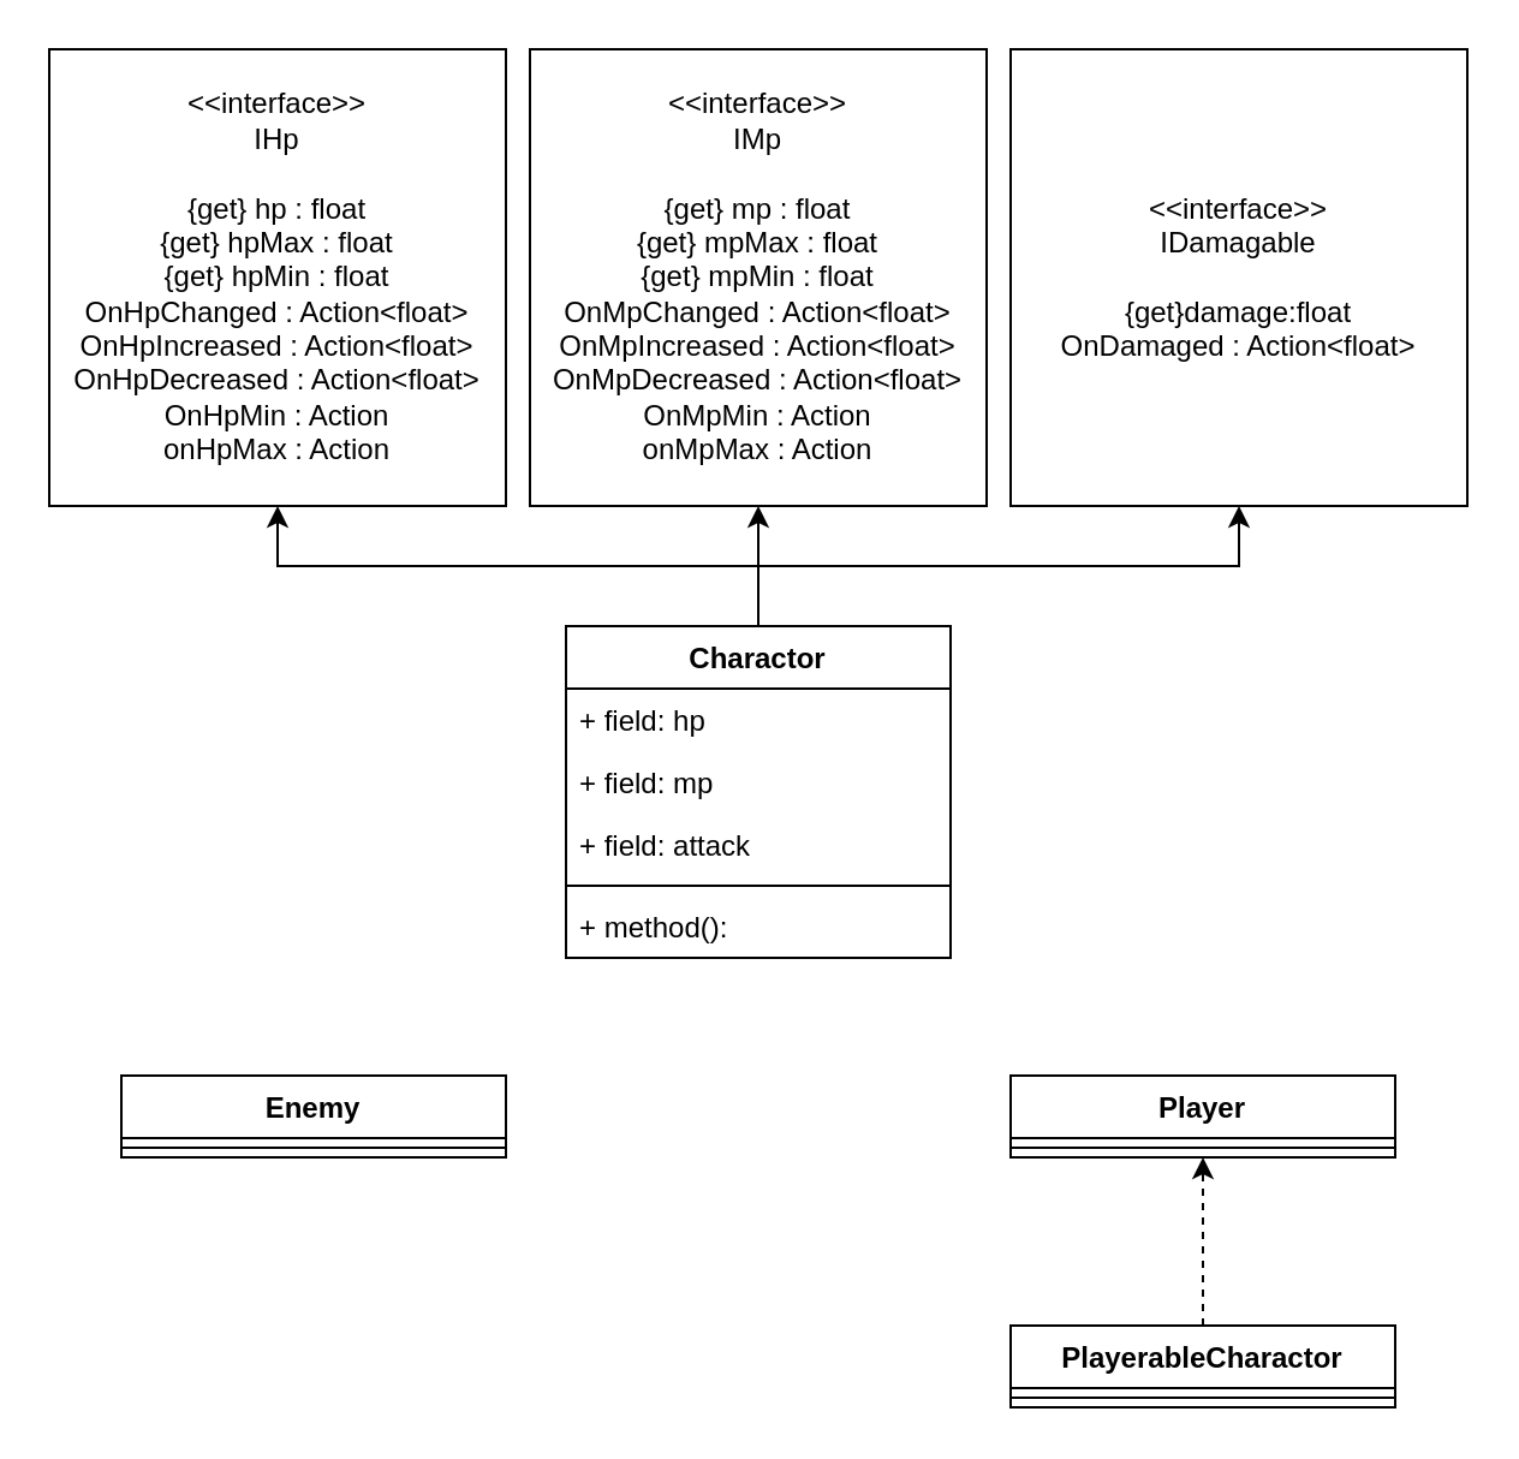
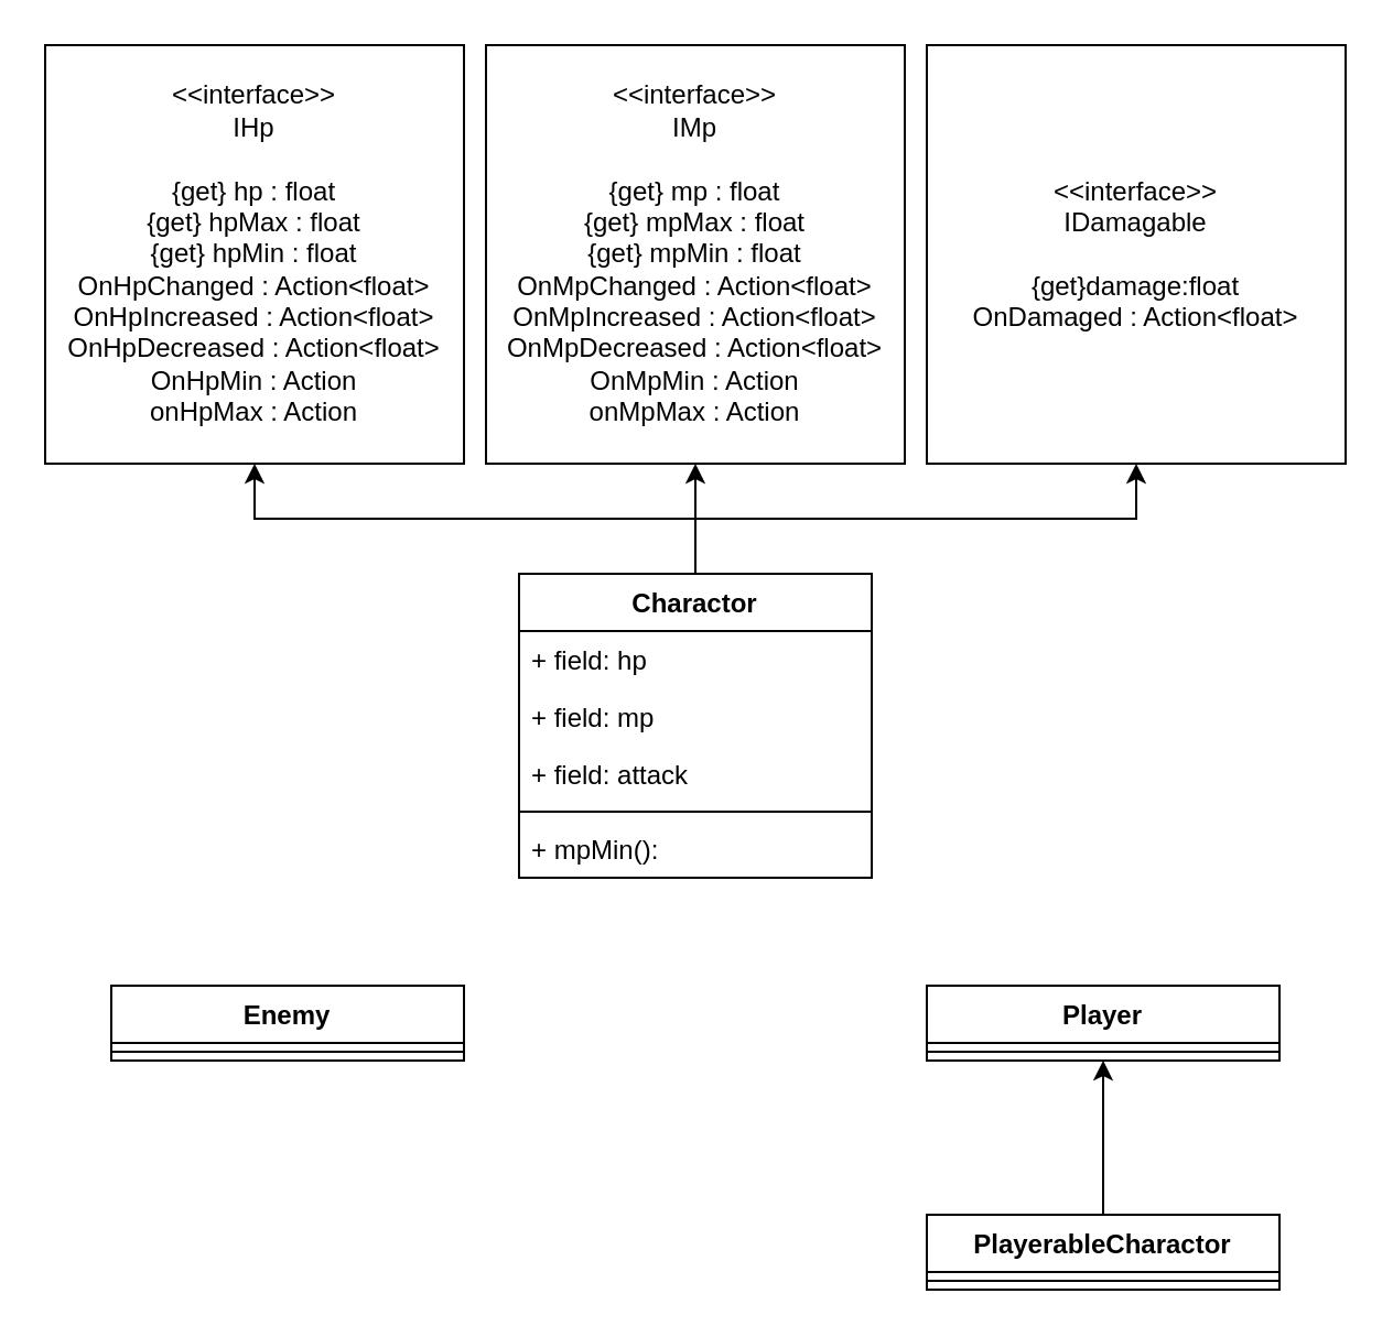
- <mxCell id="10" value="+ method():&amp;nbsp;" style="text;strokeColor=none;fillColor=none;align=left;verticalAlign=top;spacingLeft=4;spacingRight=4;overflow=hidden;rotatable=0;points=[[0,0.5],[1,0.5]];portConstraint=eastwest;whiteSpace=wrap;html=1;" parent="5" vertex="1"><mxGeometry y="112" width="160" height="26" as="geometry" /></mxCell>
+ <mxCell id="10" value="+ mpMin():&amp;nbsp;" style="text;strokeColor=none;fillColor=none;align=left;verticalAlign=top;spacingLeft=4;spacingRight=4;overflow=hidden;rotatable=0;points=[[0,0.5],[1,0.5]];portConstraint=eastwest;whiteSpace=wrap;html=1;" parent="5" vertex="1"><mxGeometry y="112" width="160" height="26" as="geometry" /></mxCell>
- <mxCell id="18" style="edgeStyle=orthogonalEdgeStyle;rounded=0;orthogonalLoop=1;jettySize=auto;html=1;entryX=0.5;entryY=1;entryDx=0;entryDy=0;dashed=1;" edge="1" parent="1" source="19" target="16"><mxGeometry relative="1" as="geometry" /></mxCell>
+ <mxCell id="18" style="edgeStyle=orthogonalEdgeStyle;rounded=0;orthogonalLoop=1;jettySize=auto;html=1;entryX=0.5;entryY=1;entryDx=0;entryDy=0;" edge="1" parent="1" source="19" target="16"><mxGeometry relative="1" as="geometry" /></mxCell>
